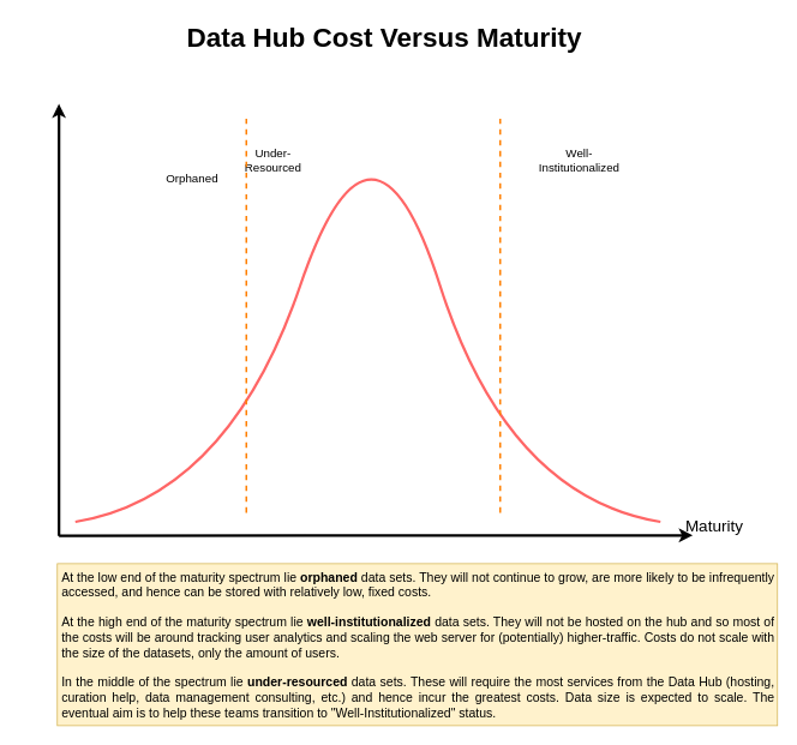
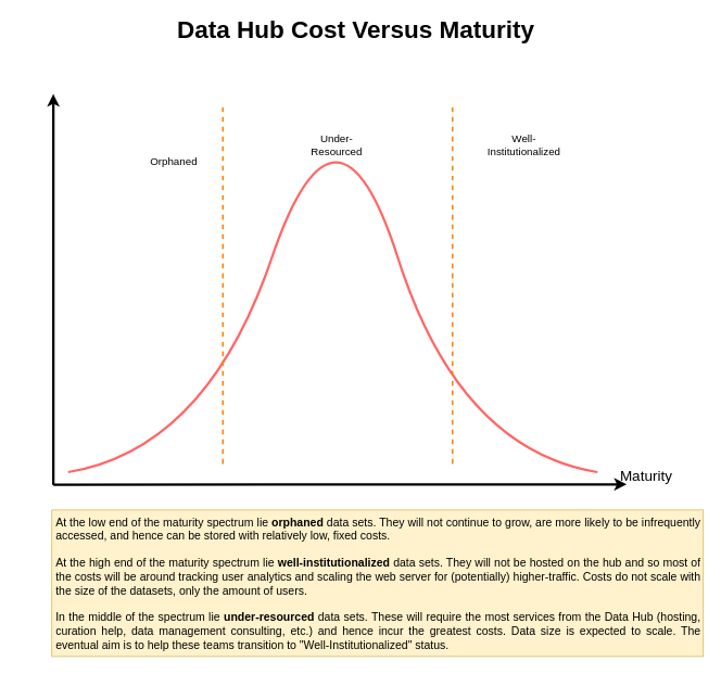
- <mxCell id="2" value="Data Hub Cost Versus Maturity" style="text;spacingTop=-5;align=center;verticalAlign=middle;fontSize=30;fontStyle=1;html=1;points=[]" parent="1" vertex="1"><mxGeometry x="20.5" y="20.5" width="810" height="45" as="geometry" /></mxCell>
+ <mxCell id="2" value="Data Hub Cost Versus Maturity" style="text;spacingTop=-5;align=center;verticalAlign=middle;fontSize=30;fontStyle=1;html=1;points=[]" parent="1" vertex="1"><mxGeometry x="30.5" y="15.5" width="810" height="45" as="geometry" /></mxCell>
- <mxCell id="12" value="Under-Resourced" style="text;html=1;strokeColor=none;fillColor=none;align=center;verticalAlign=middle;whiteSpace=wrap;rounded=0;fontSize=13;" parent="4" vertex="1"><mxGeometry x="250" y="75.5" width="60" height="30" as="geometry" /></mxCell>
+ <mxCell id="12" value="Under-Resourced" style="text;html=1;strokeColor=none;fillColor=none;align=center;verticalAlign=middle;whiteSpace=wrap;rounded=0;fontSize=13;" parent="4" vertex="1"><mxGeometry x="360" y="75.5" width="60" height="30" as="geometry" /></mxCell>
